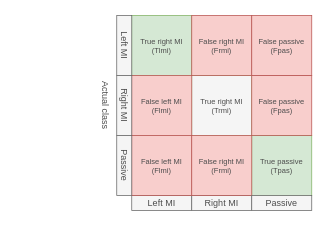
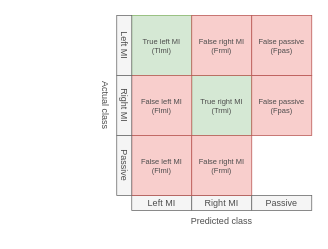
- <mxCell id="2" value="True right MI&lt;br&gt;(Tlmi)" style="whiteSpace=wrap;html=1;aspect=fixed;fillColor=#d5e8d4;strokeColor=#82b366;fontColor=#4D4D4D;fontSize=10;" parent="1" vertex="1"><mxGeometry x="175" y="20" width="80" height="80" as="geometry" /></mxCell>
+ <mxCell id="2" value="True left MI&lt;br&gt;(Tlmi)" style="whiteSpace=wrap;html=1;aspect=fixed;fillColor=#d5e8d4;strokeColor=#82b366;fontColor=#4D4D4D;fontSize=10;" parent="1" vertex="1"><mxGeometry x="175" y="20" width="80" height="80" as="geometry" /></mxCell>
- <mxCell id="3" value="True right MI&lt;br&gt;(Trmi)" style="whiteSpace=wrap;html=1;aspect=fixed;fillColor=#f5f5f5;strokeColor=#82b366;fontColor=#4D4D4D;fontSize=10;" parent="1" vertex="1"><mxGeometry x="255" y="100" width="80" height="80" as="geometry" /></mxCell>
+ <mxCell id="3" value="True right MI&lt;br&gt;(Trmi)" style="whiteSpace=wrap;html=1;aspect=fixed;fillColor=#d5e8d4;strokeColor=#82b366;fontColor=#4D4D4D;fontSize=10;" parent="1" vertex="1"><mxGeometry x="255" y="100" width="80" height="80" as="geometry" /></mxCell>
- <mxCell id="12" value="True passive&lt;br&gt;(Tpas)" style="whiteSpace=wrap;html=1;aspect=fixed;fillColor=#d5e8d4;strokeColor=#82b366;fontColor=#4D4D4D;fontSize=10;" vertex="1" parent="1"><mxGeometry x="335" y="180" width="80" height="80" as="geometry" /></mxCell>
+ <mxCell id="6" value="Predicted class" style="text;html=1;strokeColor=none;fillColor=none;align=center;verticalAlign=middle;whiteSpace=wrap;rounded=0;fontColor=#4D4D4D;" parent="1" vertex="1"><mxGeometry x="175" y="280" width="240" height="30" as="geometry" /></mxCell>
